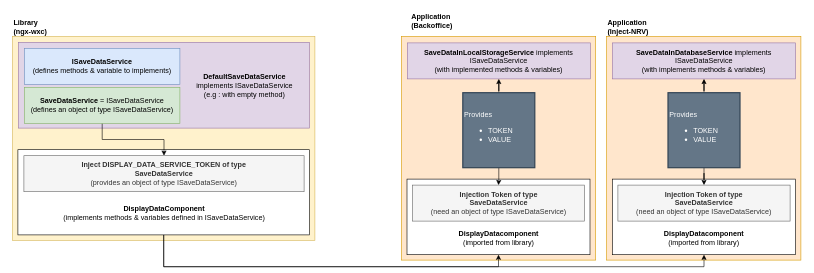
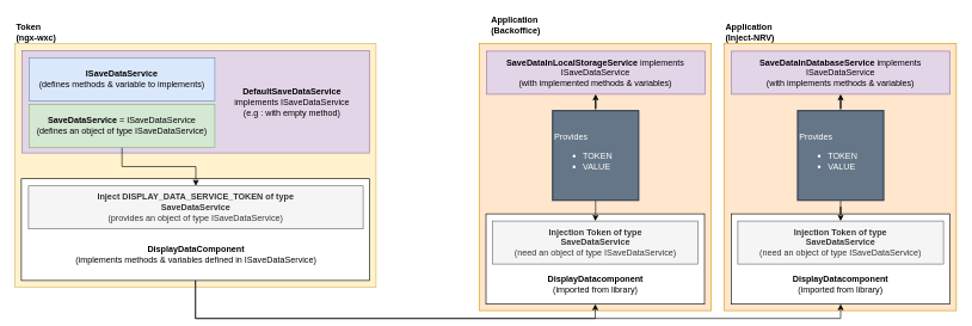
- <mxCell id="11" value="&lt;div&gt;&lt;b&gt;Library&lt;/b&gt;&lt;/div&gt;&lt;div&gt;&lt;b&gt;(ngx-wxc)&lt;br&gt;&lt;/b&gt;&lt;/div&gt;" style="text;html=1;align=left;verticalAlign=middle;whiteSpace=wrap;rounded=0;" vertex="1" parent="1"><mxGeometry x="20" y="30" width="134" height="30" as="geometry" /></mxCell>
+ <mxCell id="11" value="&lt;div&gt;&lt;b&gt;Token&lt;/b&gt;&lt;/div&gt;&lt;div&gt;&lt;b&gt;(ngx-wxc)&lt;br&gt;&lt;/b&gt;&lt;/div&gt;" style="text;html=1;align=left;verticalAlign=middle;whiteSpace=wrap;rounded=0;" vertex="1" parent="1"><mxGeometry x="20" y="30" width="134" height="30" as="geometry" /></mxCell>
